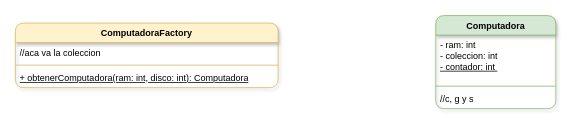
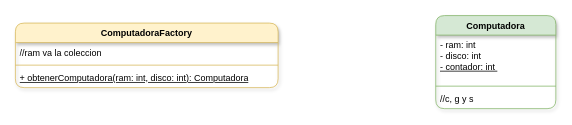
- <mxCell id="7" value="//aca va la coleccion&amp;nbsp;" style="text;strokeColor=none;fillColor=none;align=left;verticalAlign=top;spacingLeft=4;spacingRight=4;overflow=hidden;rotatable=0;points=[[0,0.5],[1,0.5]];portConstraint=eastwest;whiteSpace=wrap;html=1;" vertex="1" parent="6"><mxGeometry y="26" width="350" height="26" as="geometry" /></mxCell>
+ <mxCell id="7" value="//ram va la coleccion&amp;nbsp;" style="text;strokeColor=none;fillColor=none;align=left;verticalAlign=top;spacingLeft=4;spacingRight=4;overflow=hidden;rotatable=0;points=[[0,0.5],[1,0.5]];portConstraint=eastwest;whiteSpace=wrap;html=1;" vertex="1" parent="6"><mxGeometry y="26" width="350" height="26" as="geometry" /></mxCell>
- <mxCell id="3" value="- ram: int&lt;br&gt;- coleccion: int&lt;br&gt;&lt;u&gt;- contador: int&amp;nbsp;&lt;/u&gt;" style="text;strokeColor=none;fillColor=none;align=left;verticalAlign=top;spacingLeft=4;spacingRight=4;overflow=hidden;rotatable=0;points=[[0,0.5],[1,0.5]];portConstraint=eastwest;whiteSpace=wrap;html=1;" vertex="1" parent="2"><mxGeometry y="26" width="160" height="64" as="geometry" /></mxCell>
+ <mxCell id="3" value="- ram: int&lt;br&gt;- disco: int&lt;br&gt;&lt;u&gt;- contador: int&amp;nbsp;&lt;/u&gt;" style="text;strokeColor=none;fillColor=none;align=left;verticalAlign=top;spacingLeft=4;spacingRight=4;overflow=hidden;rotatable=0;points=[[0,0.5],[1,0.5]];portConstraint=eastwest;whiteSpace=wrap;html=1;" vertex="1" parent="2"><mxGeometry y="26" width="160" height="64" as="geometry" /></mxCell>
